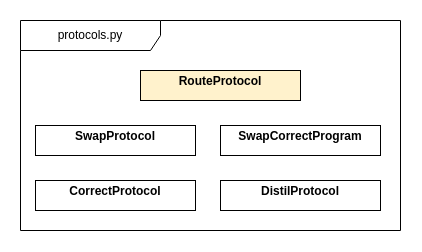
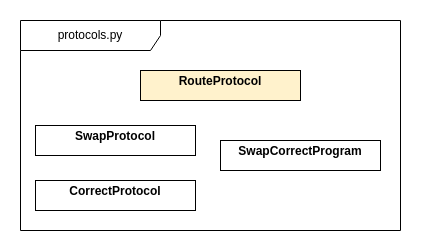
- <mxCell id="5" value="&lt;p style=&quot;margin:0px;margin-top:4px;text-align:center;&quot;&gt;&lt;b&gt;SwapCorrectProgram&lt;/b&gt;&lt;/p&gt;" style="verticalAlign=top;align=left;overflow=fill;html=1;whiteSpace=wrap;" vertex="1" parent="1"><mxGeometry x="220" y="125" width="160" height="30" as="geometry" /></mxCell>
+ <mxCell id="5" value="&lt;p style=&quot;margin:0px;margin-top:4px;text-align:center;&quot;&gt;&lt;b&gt;SwapCorrectProgram&lt;/b&gt;&lt;/p&gt;" style="verticalAlign=top;align=left;overflow=fill;html=1;whiteSpace=wrap;" vertex="1" parent="1"><mxGeometry x="220" y="140" width="160" height="30" as="geometry" /></mxCell>
- <mxCell id="7" value="&lt;p style=&quot;margin:0px;margin-top:4px;text-align:center;&quot;&gt;&lt;b&gt;DistilProtocol&lt;/b&gt;&lt;/p&gt;" style="verticalAlign=top;align=left;overflow=fill;html=1;whiteSpace=wrap;" vertex="1" parent="1"><mxGeometry x="220" y="180" width="160" height="30" as="geometry" /></mxCell>
